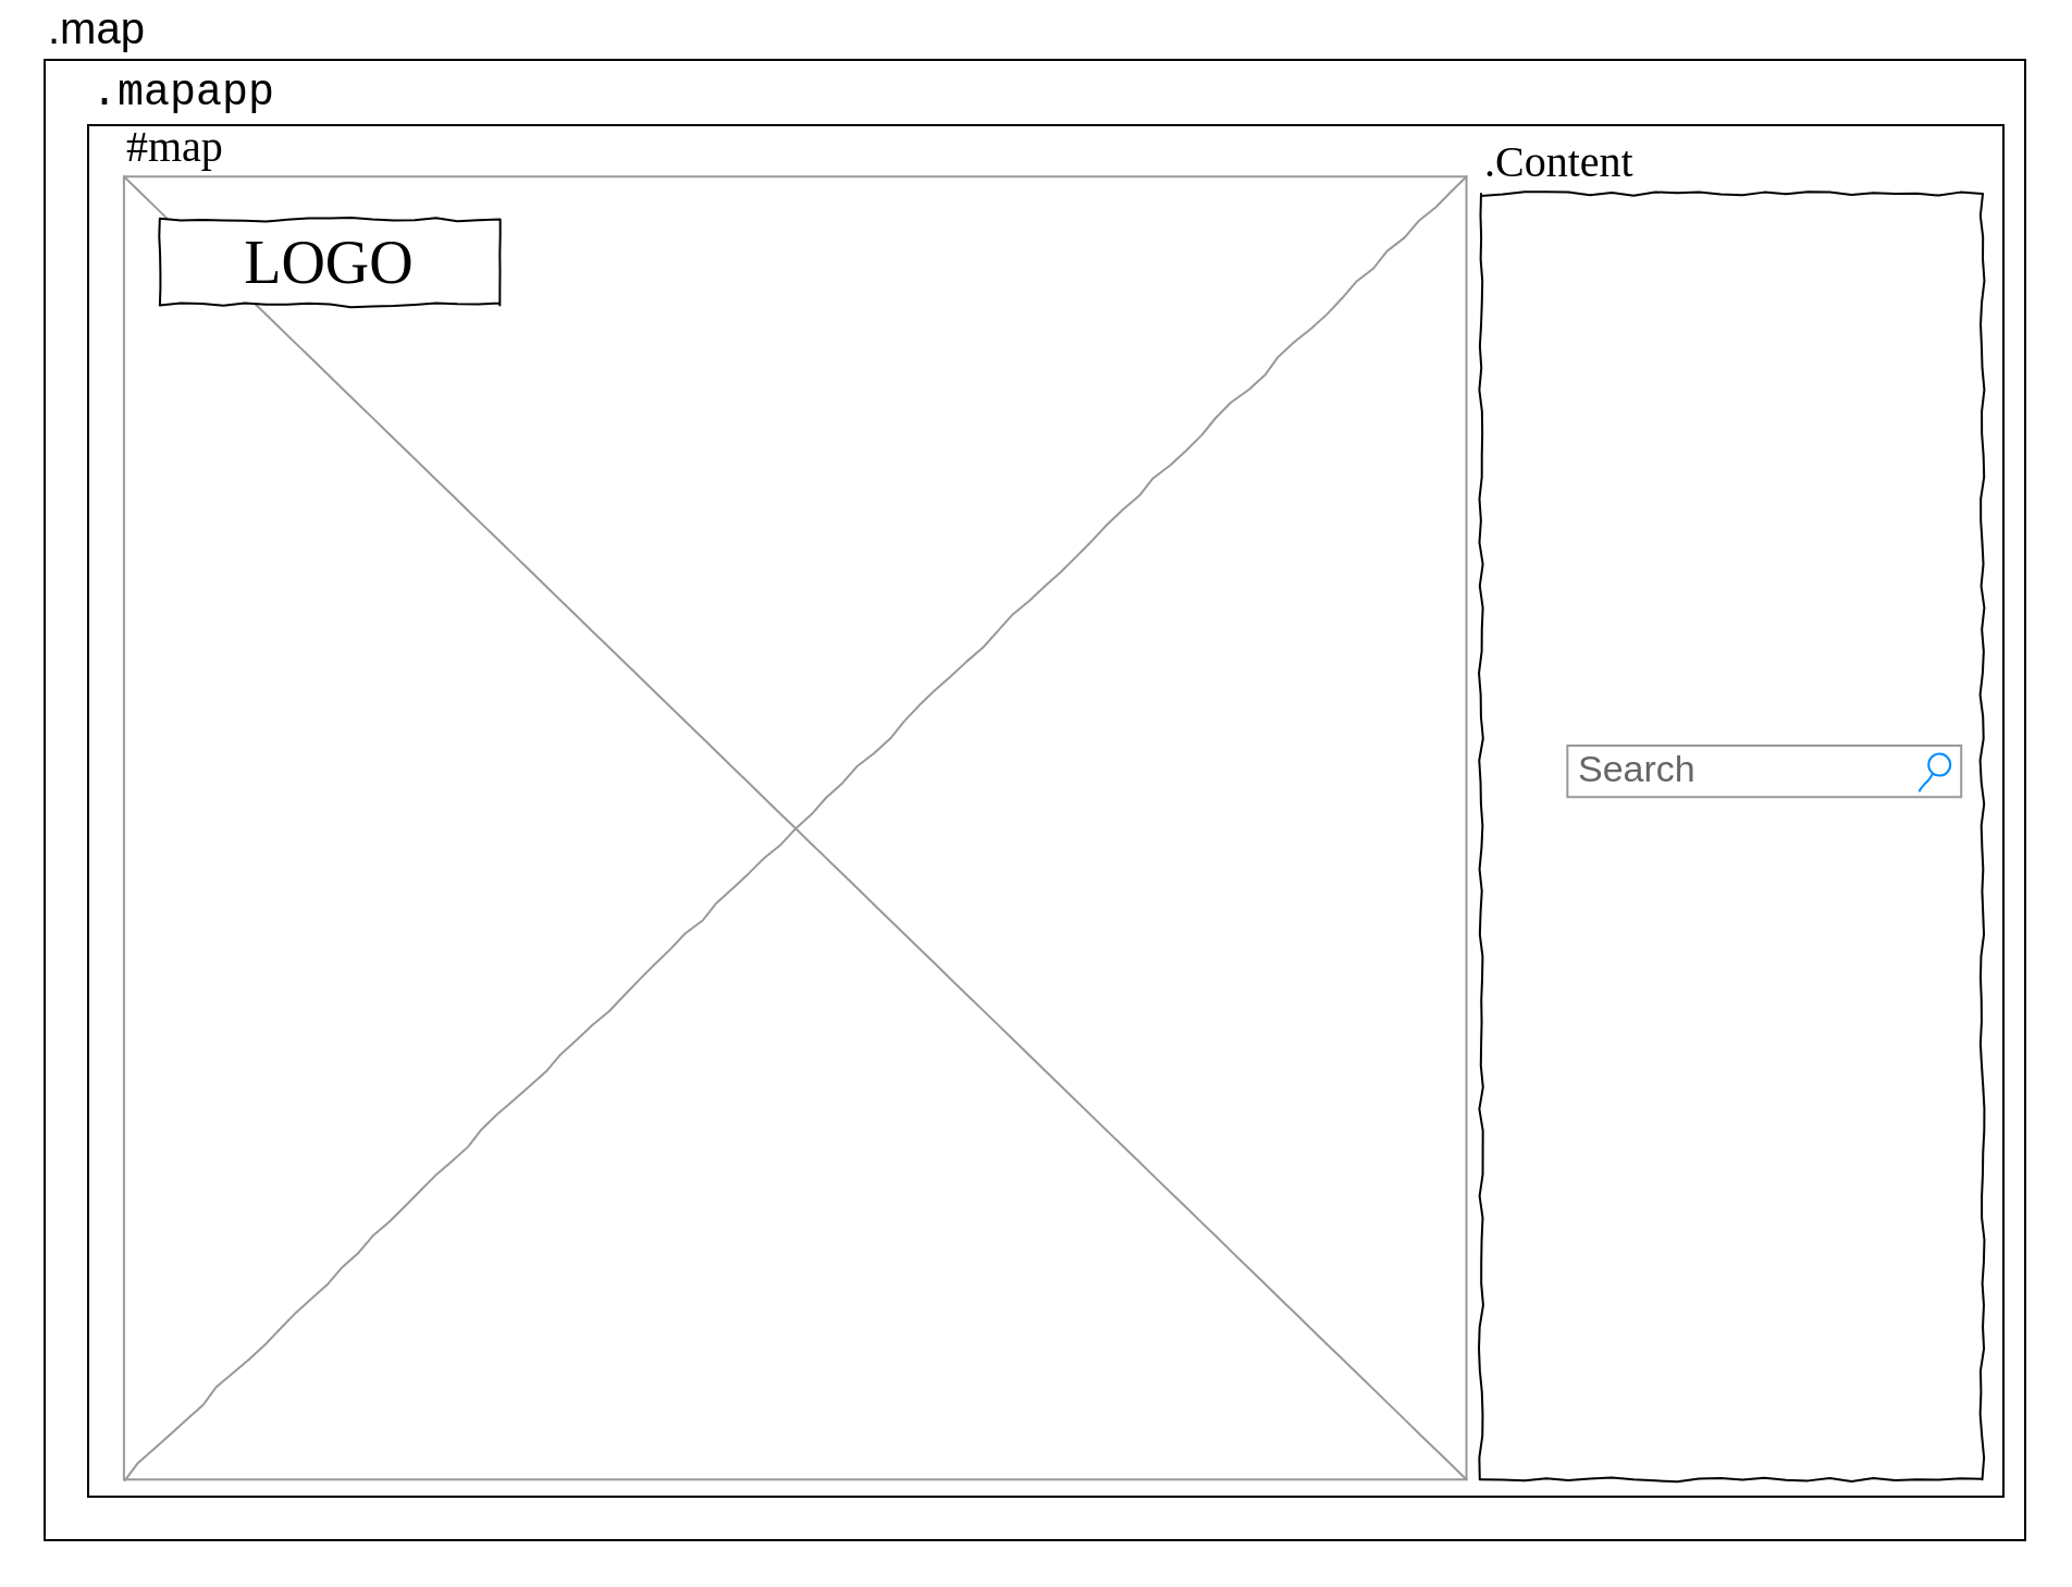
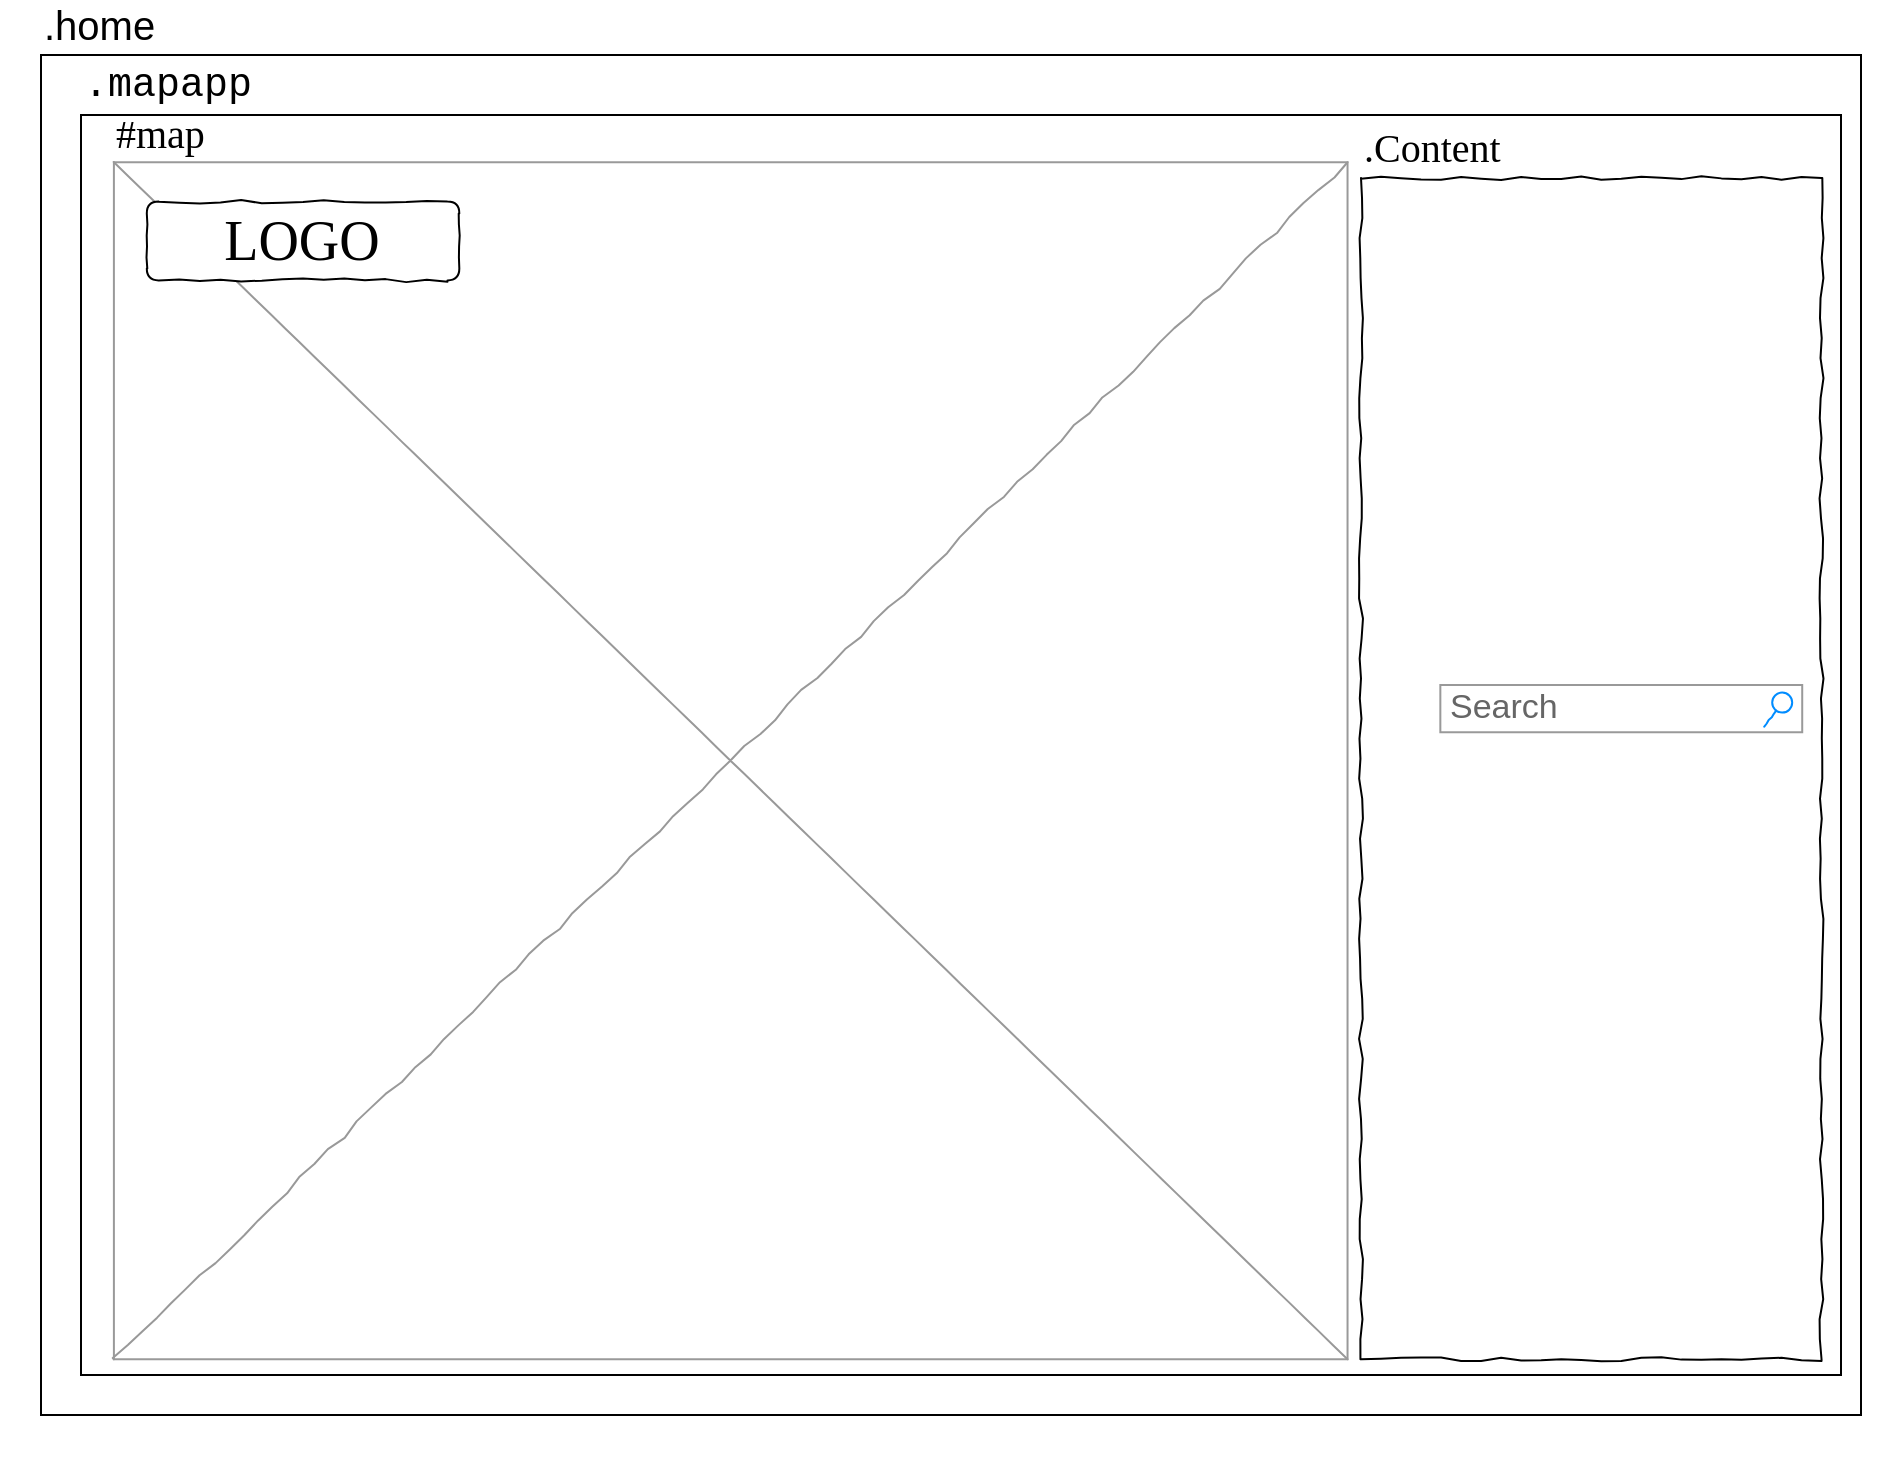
- <mxCell id="2" value=".map" style="rounded=0;whiteSpace=wrap;html=1;fontSize=20;align=left;labelPosition=center;verticalLabelPosition=top;verticalAlign=bottom;" vertex="1" parent="1"><mxGeometry x="20" y="20" width="910" height="680" as="geometry" /></mxCell>
+ <mxCell id="2" value=".home" style="rounded=0;whiteSpace=wrap;html=1;fontSize=20;align=left;labelPosition=center;verticalLabelPosition=top;verticalAlign=bottom;" vertex="1" parent="1"><mxGeometry x="20" y="20" width="910" height="680" as="geometry" /></mxCell>
- <mxCell id="5" value="LOGO" style="whiteSpace=wrap;html=1;rounded=0;shadow=0;labelBackgroundColor=none;strokeWidth=1;fontFamily=Verdana;fontSize=28;align=center;comic=1;" parent="1" vertex="1"><mxGeometry x="72.897" y="93.312" width="156.262" height="39.375" as="geometry" /></mxCell>
+ <mxCell id="5" value="LOGO" style="whiteSpace=wrap;html=1;shadow=0;labelBackgroundColor=none;strokeWidth=1;fontFamily=Verdana;fontSize=28;align=center;comic=1;rounded=1;" parent="1" vertex="1"><mxGeometry x="72.897" y="93.312" width="156.262" height="39.375" as="geometry" /></mxCell>
